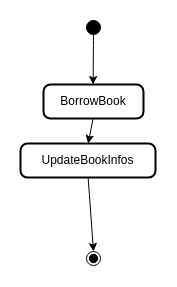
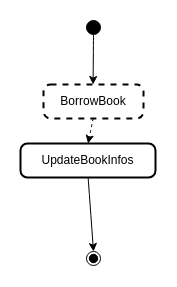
- <mxCell id="3" value="BorrowBook" style="rounded=1;absoluteArcSize=1;arcSize=14;whiteSpace=wrap;strokeWidth=2;" vertex="1" parent="1"><mxGeometry x="43" y="84" width="100" height="34" as="geometry" /></mxCell>
+ <mxCell id="3" value="BorrowBook" style="rounded=1;absoluteArcSize=1;arcSize=14;whiteSpace=wrap;strokeWidth=2;dashed=1;" vertex="1" parent="1"><mxGeometry x="43" y="84" width="100" height="34" as="geometry" /></mxCell>
- <mxCell id="7" value="" style="curved=1;startArrow=none;;exitX=0.496;exitY=0.988;entryX=0.501;entryY=-0.012;" edge="1" parent="1" source="3" target="4"><mxGeometry relative="1" as="geometry"><Array as="points" /></mxGeometry></mxCell>
+ <mxCell id="7" value="" style="curved=1;startArrow=none;exitX=0.496;exitY=0.988;entryX=0.501;entryY=-0.012;dashed=1;" edge="1" parent="1" source="3" target="4"><mxGeometry relative="1" as="geometry"><Array as="points" /></mxGeometry></mxCell>
